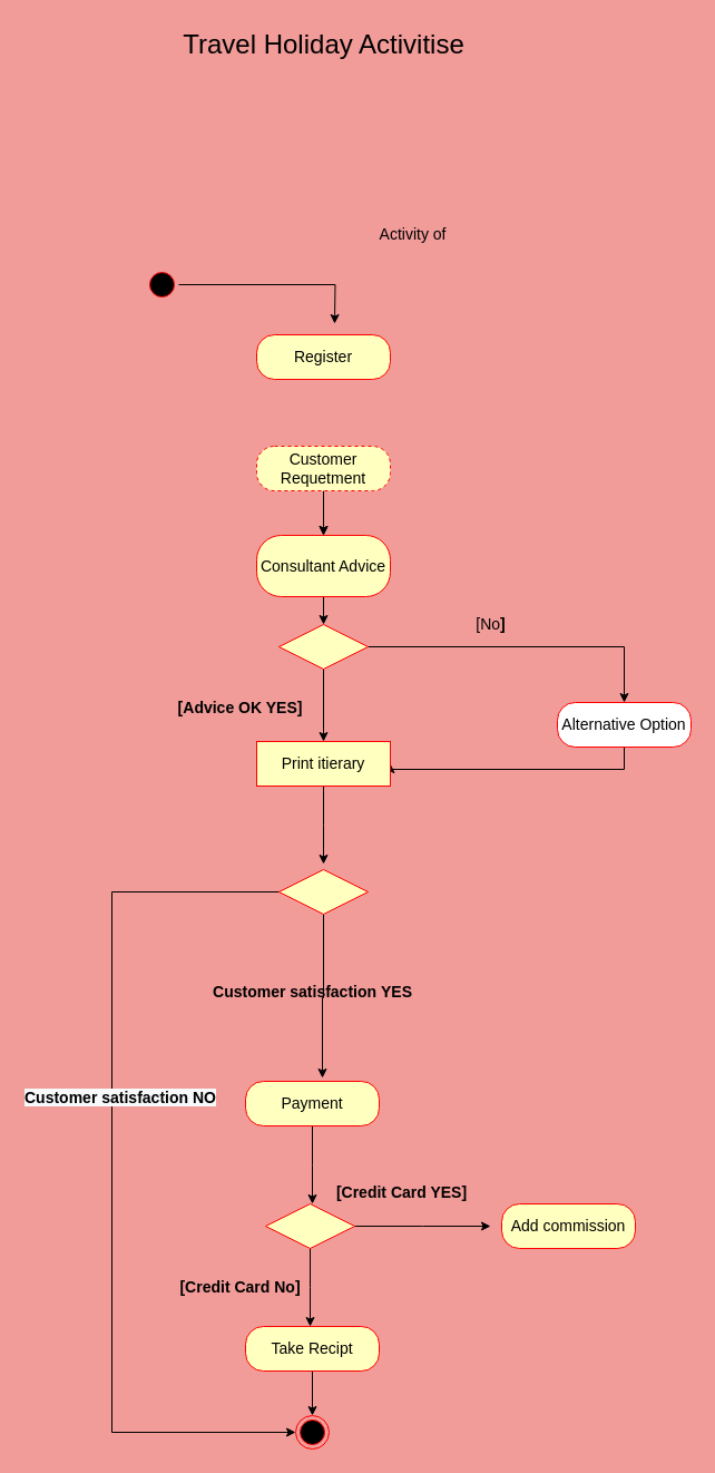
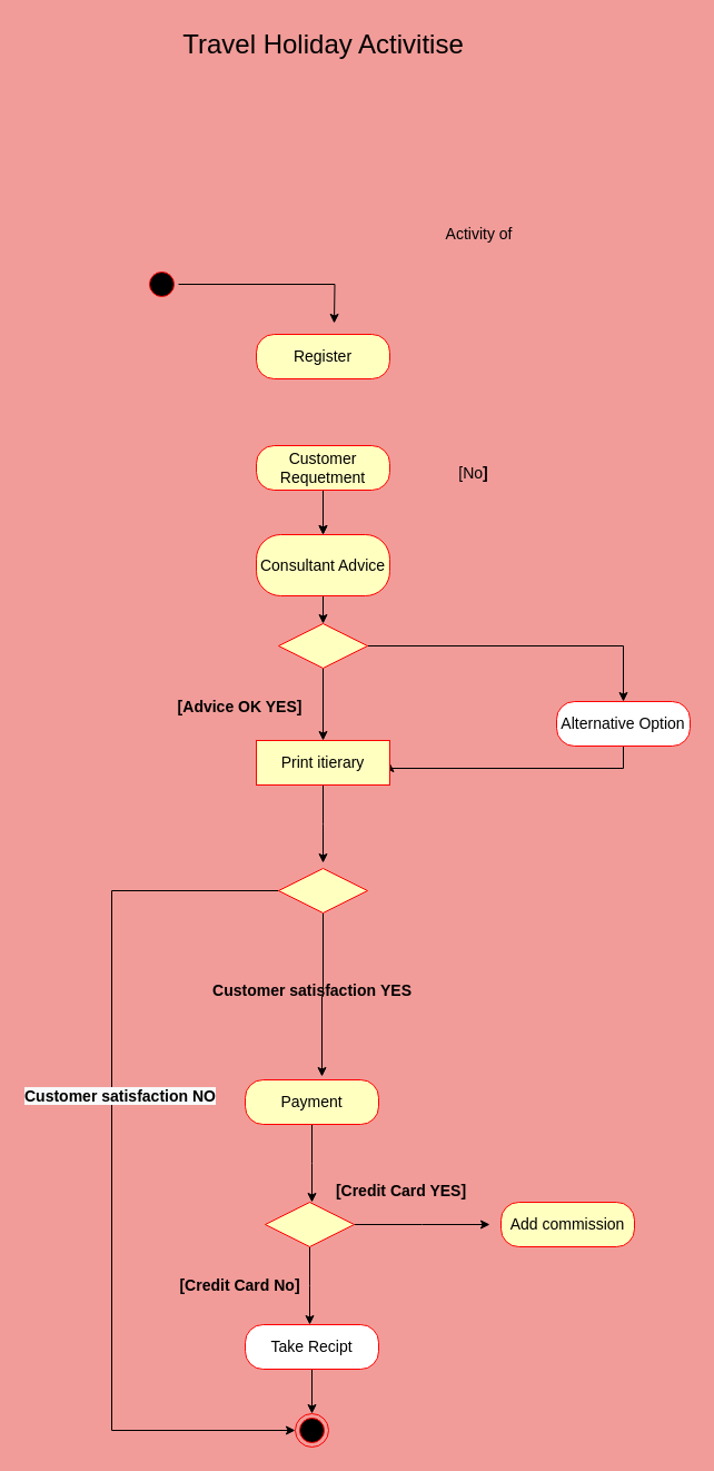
- <mxCell id="35" value="Activity of" style="text;html=1;align=center;verticalAlign=middle;resizable=0;points=[];autosize=1;strokeColor=none;fillColor=none;fontSize=14;" parent="1" vertex="1"><mxGeometry x="330" y="195" width="80" height="30" as="geometry" /></mxCell>
+ <mxCell id="35" value="Activity of" style="text;html=1;align=center;verticalAlign=middle;resizable=0;points=[];autosize=1;strokeColor=none;fillColor=none;fontSize=14;" parent="1" vertex="1"><mxGeometry x="390" y="195" width="80" height="30" as="geometry" /></mxCell>
- <mxCell id="7" value="&lt;font style=&quot;font-size: 14px;&quot;&gt;Customer Requetment&lt;/font&gt;" style="rounded=1;whiteSpace=wrap;html=1;arcSize=40;fontColor=#000000;fillColor=#ffffc0;strokeColor=#ff0000;dashed=1;" parent="1" vertex="1"><mxGeometry x="230" y="400" width="120" height="40" as="geometry" /></mxCell>
+ <mxCell id="7" value="&lt;font style=&quot;font-size: 14px;&quot;&gt;Customer Requetment&lt;/font&gt;" style="rounded=1;whiteSpace=wrap;html=1;arcSize=40;fontColor=#000000;fillColor=#ffffc0;strokeColor=#ff0000;" parent="1" vertex="1"><mxGeometry x="230" y="400" width="120" height="40" as="geometry" /></mxCell>
- <mxCell id="34" value="[No&lt;b&gt;]&lt;/b&gt;" style="text;html=1;align=center;verticalAlign=middle;resizable=0;points=[];autosize=1;strokeColor=none;fillColor=none;fontSize=14;" parent="1" vertex="1"><mxGeometry x="415" y="545" width="50" height="30" as="geometry" /></mxCell>
+ <mxCell id="34" value="[No&lt;b&gt;]&lt;/b&gt;" style="text;html=1;align=center;verticalAlign=middle;resizable=0;points=[];autosize=1;strokeColor=none;fillColor=none;fontSize=14;" parent="1" vertex="1"><mxGeometry x="400" y="410" width="50" height="30" as="geometry" /></mxCell>
- <mxCell id="31" value="&lt;font style=&quot;font-size: 14px;&quot;&gt;Take Recipt&lt;/font&gt;" style="rounded=1;whiteSpace=wrap;html=1;arcSize=40;fontColor=#000000;fillColor=#ffffc0;strokeColor=#ff0000;" parent="1" vertex="1"><mxGeometry x="220" y="1190" width="120" height="40" as="geometry" /></mxCell>
+ <mxCell id="31" value="&lt;font style=&quot;font-size: 14px;&quot;&gt;Take Recipt&lt;/font&gt;" style="rounded=1;whiteSpace=wrap;html=1;arcSize=40;fontColor=#000000;fillColor=#ffffff;strokeColor=#ff0000;" parent="1" vertex="1"><mxGeometry x="220" y="1190" width="120" height="40" as="geometry" /></mxCell>
